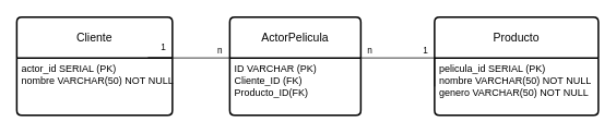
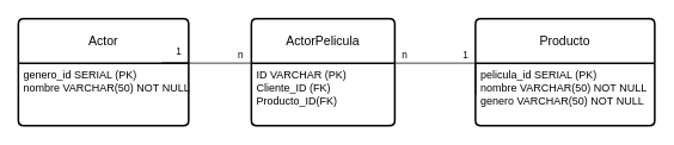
- <mxCell id="2" value="Cliente" style="swimlane;childLayout=stackLayout;horizontal=1;startSize=50;horizontalStack=0;rounded=1;fontSize=14;fontStyle=0;strokeWidth=2;resizeParent=0;resizeLast=1;shadow=0;dashed=0;align=center;arcSize=4;whiteSpace=wrap;html=1;" parent="1" vertex="1"><mxGeometry x="20" y="20" width="190" height="120" as="geometry" /></mxCell>
+ <mxCell id="2" value="Actor" style="swimlane;childLayout=stackLayout;horizontal=1;startSize=50;horizontalStack=0;rounded=1;fontSize=14;fontStyle=0;strokeWidth=2;resizeParent=0;resizeLast=1;shadow=0;dashed=0;align=center;arcSize=4;whiteSpace=wrap;html=1;" parent="1" vertex="1"><mxGeometry x="20" y="20" width="190" height="120" as="geometry" /></mxCell>
- <mxCell id="3" value="&lt;div&gt;actor_id SERIAL (PK)&lt;/div&gt;nombre VARCHAR(50) NOT NULL" style="align=left;strokeColor=none;fillColor=none;spacingLeft=4;fontSize=12;verticalAlign=top;resizable=0;rotatable=0;part=1;html=1;" parent="2" vertex="1"><mxGeometry y="50" width="190" height="70" as="geometry" /></mxCell>
+ <mxCell id="3" value="&lt;div&gt;genero_id SERIAL (PK)&lt;/div&gt;nombre VARCHAR(50) NOT NULL" style="align=left;strokeColor=none;fillColor=none;spacingLeft=4;fontSize=12;verticalAlign=top;resizable=0;rotatable=0;part=1;html=1;" parent="2" vertex="1"><mxGeometry y="50" width="190" height="70" as="geometry" /></mxCell>
